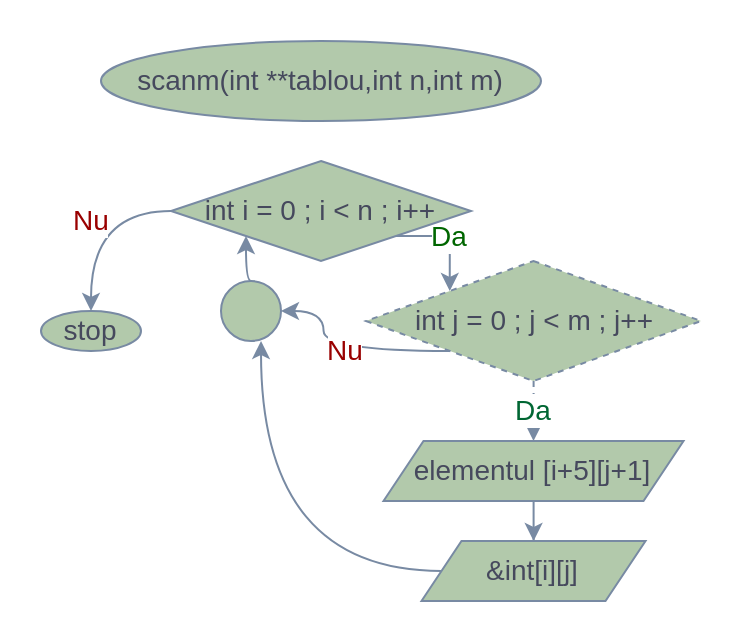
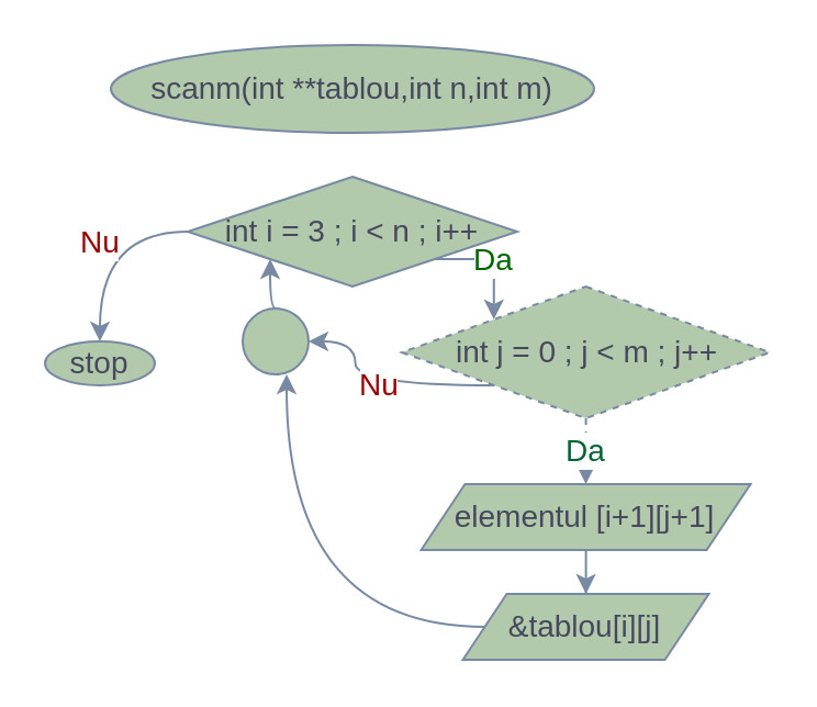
- <mxCell id="5" value="int i = 0 ; i &amp;lt; n ; i++" style="rhombus;whiteSpace=wrap;html=1;strokeColor=#788AA3;fillColor=#B2C9AB;fontColor=#46495D;labelBackgroundColor=none;fontSize=14;" parent="1" vertex="1"><mxGeometry x="85" y="80" width="150" height="50" as="geometry" /></mxCell>
+ <mxCell id="5" value="int i = 3 ; i &amp;lt; n ; i++" style="rhombus;whiteSpace=wrap;html=1;strokeColor=#788AA3;fillColor=#B2C9AB;fontColor=#46495D;labelBackgroundColor=none;fontSize=14;" parent="1" vertex="1"><mxGeometry x="85" y="80" width="150" height="50" as="geometry" /></mxCell>
- <mxCell id="10" value="elementul [i+5][j+1]" style="shape=parallelogram;perimeter=parallelogramPerimeter;whiteSpace=wrap;html=1;fixedSize=1;strokeColor=#788AA3;fillColor=#B2C9AB;fontColor=#46495D;labelBackgroundColor=none;fontSize=14;" parent="1" vertex="1"><mxGeometry x="191.25" y="220" width="150" height="30" as="geometry" /></mxCell>
+ <mxCell id="10" value="elementul [i+1][j+1]" style="shape=parallelogram;perimeter=parallelogramPerimeter;whiteSpace=wrap;html=1;fixedSize=1;strokeColor=#788AA3;fillColor=#B2C9AB;fontColor=#46495D;labelBackgroundColor=none;fontSize=14;" parent="1" vertex="1"><mxGeometry x="191.25" y="220" width="150" height="30" as="geometry" /></mxCell>
- <mxCell id="12" value="&amp;amp;int[i][j]" style="shape=parallelogram;perimeter=parallelogramPerimeter;whiteSpace=wrap;html=1;fixedSize=1;strokeColor=#788AA3;fillColor=#B2C9AB;fontColor=#46495D;labelBackgroundColor=none;fontSize=14;" parent="1" vertex="1"><mxGeometry x="210.25" y="270" width="112" height="30" as="geometry" /></mxCell>
+ <mxCell id="12" value="&amp;amp;tablou[i][j]" style="shape=parallelogram;perimeter=parallelogramPerimeter;whiteSpace=wrap;html=1;fixedSize=1;strokeColor=#788AA3;fillColor=#B2C9AB;fontColor=#46495D;labelBackgroundColor=none;fontSize=14;" parent="1" vertex="1"><mxGeometry x="210.25" y="270" width="112" height="30" as="geometry" /></mxCell>
